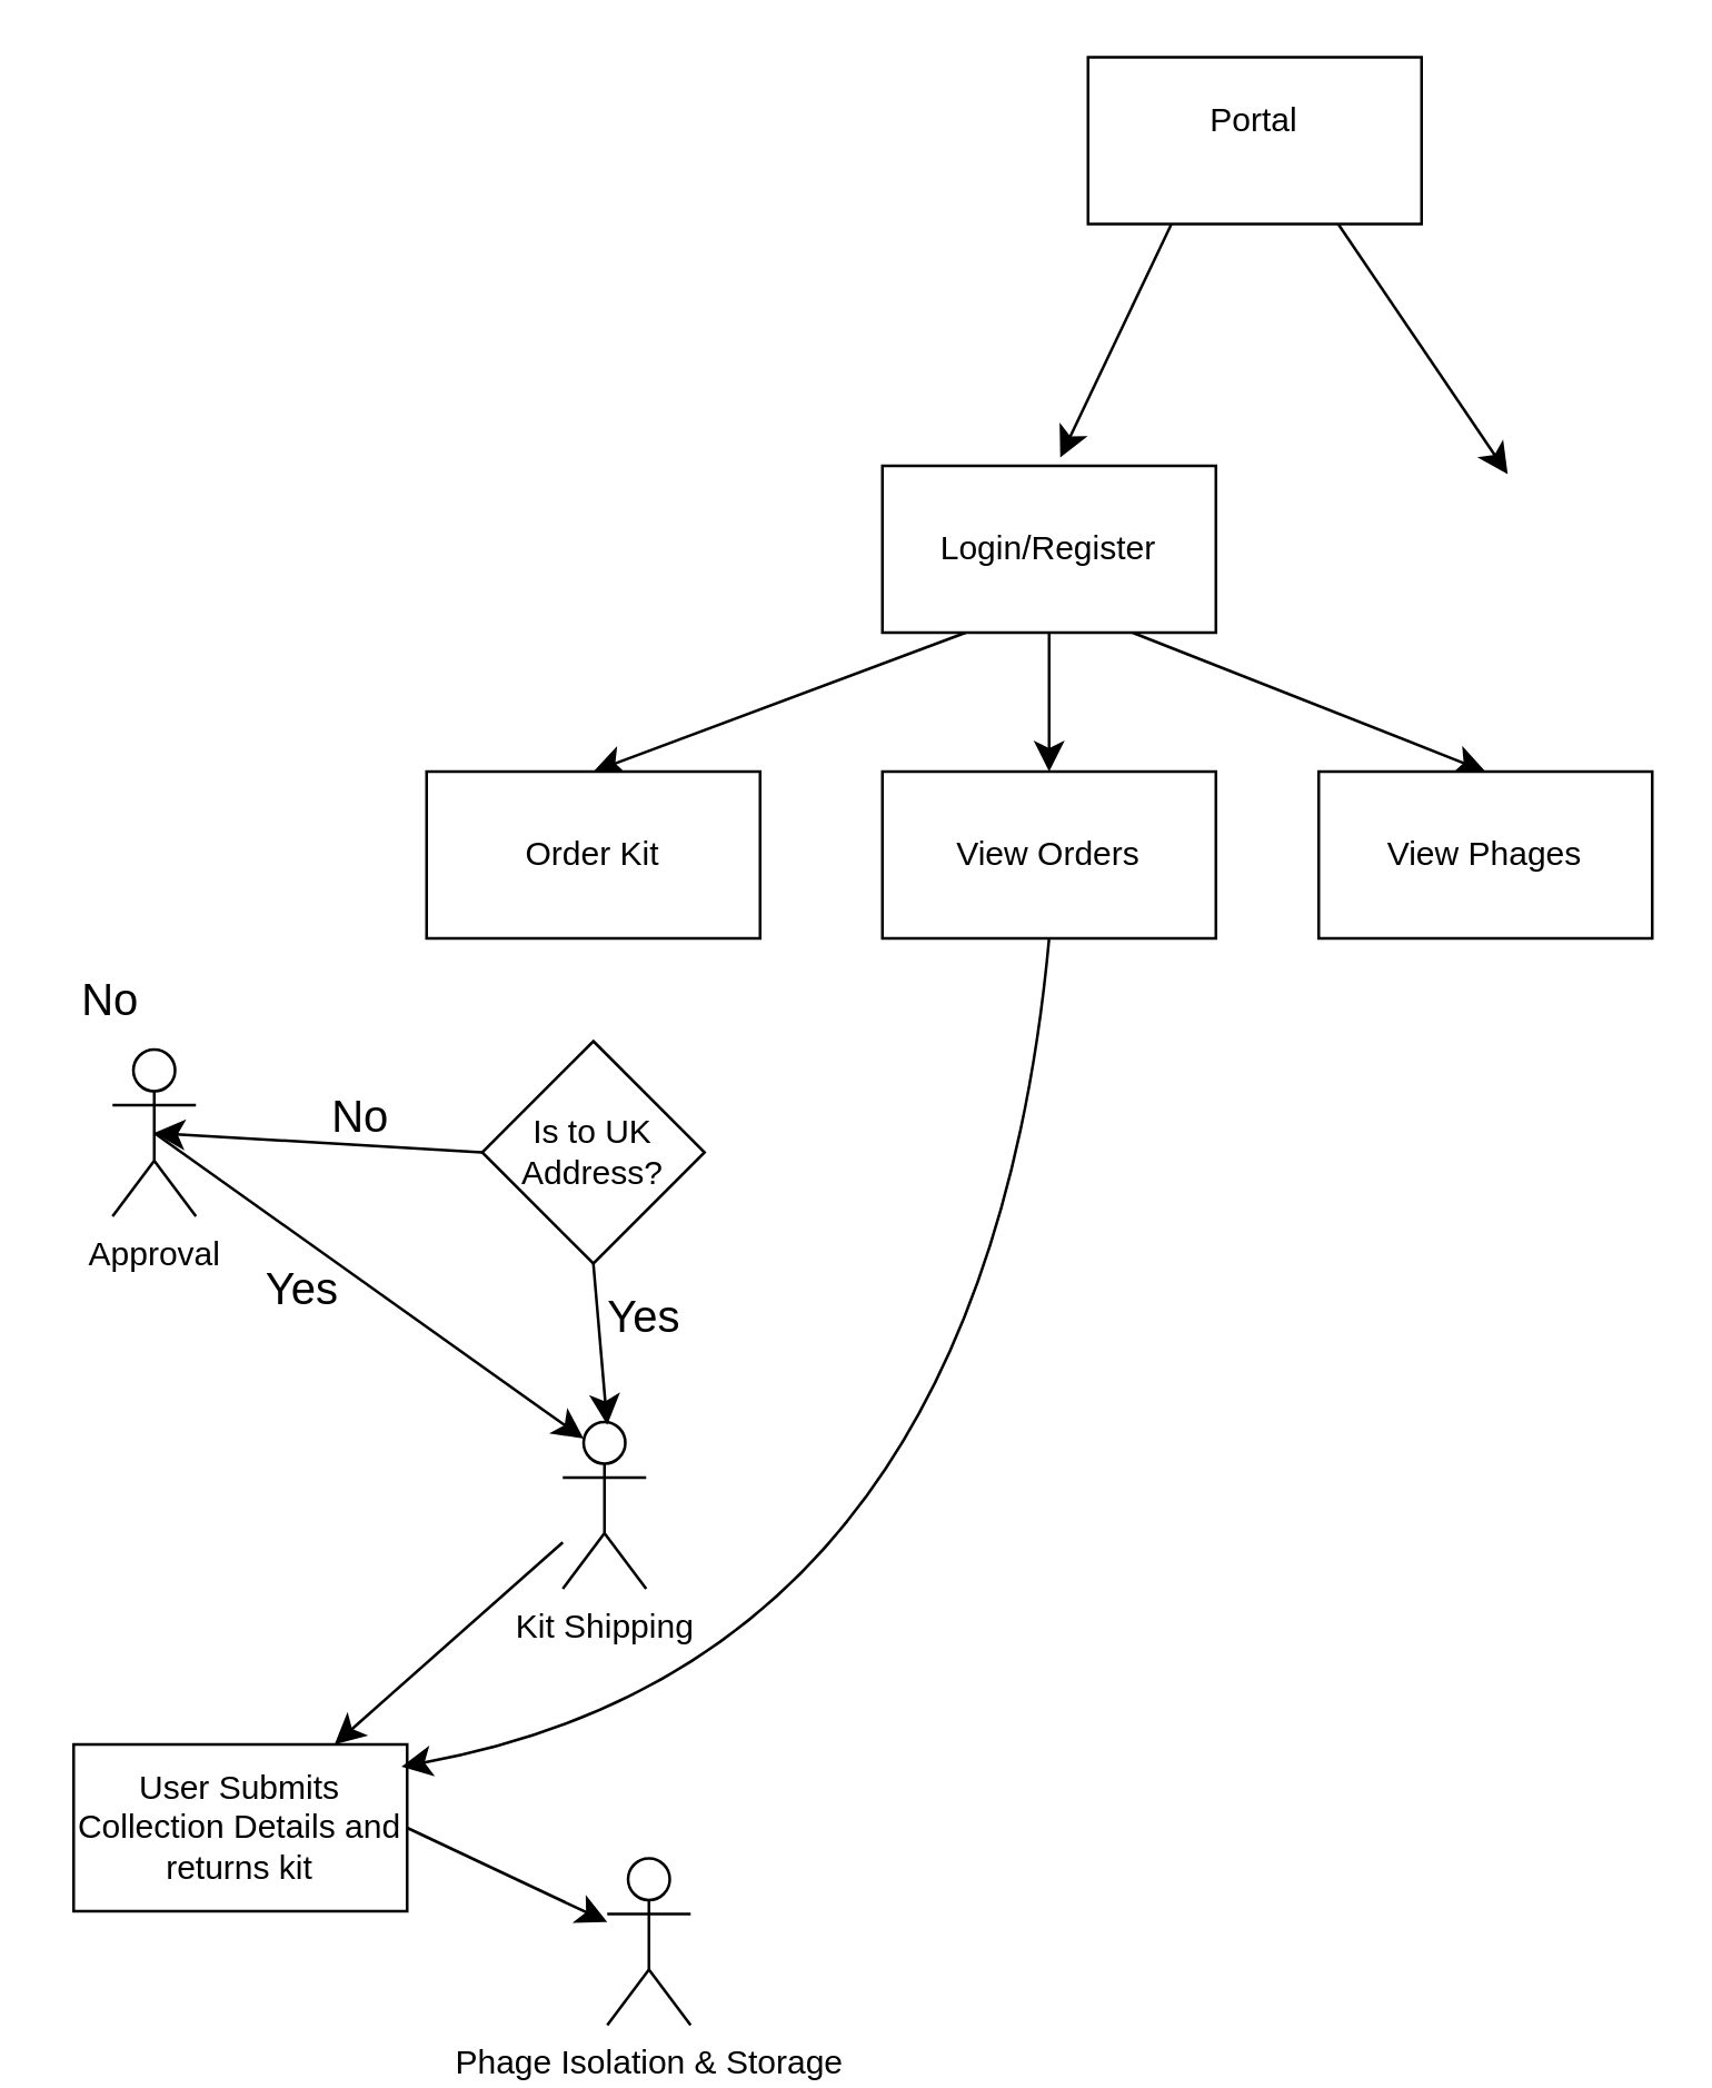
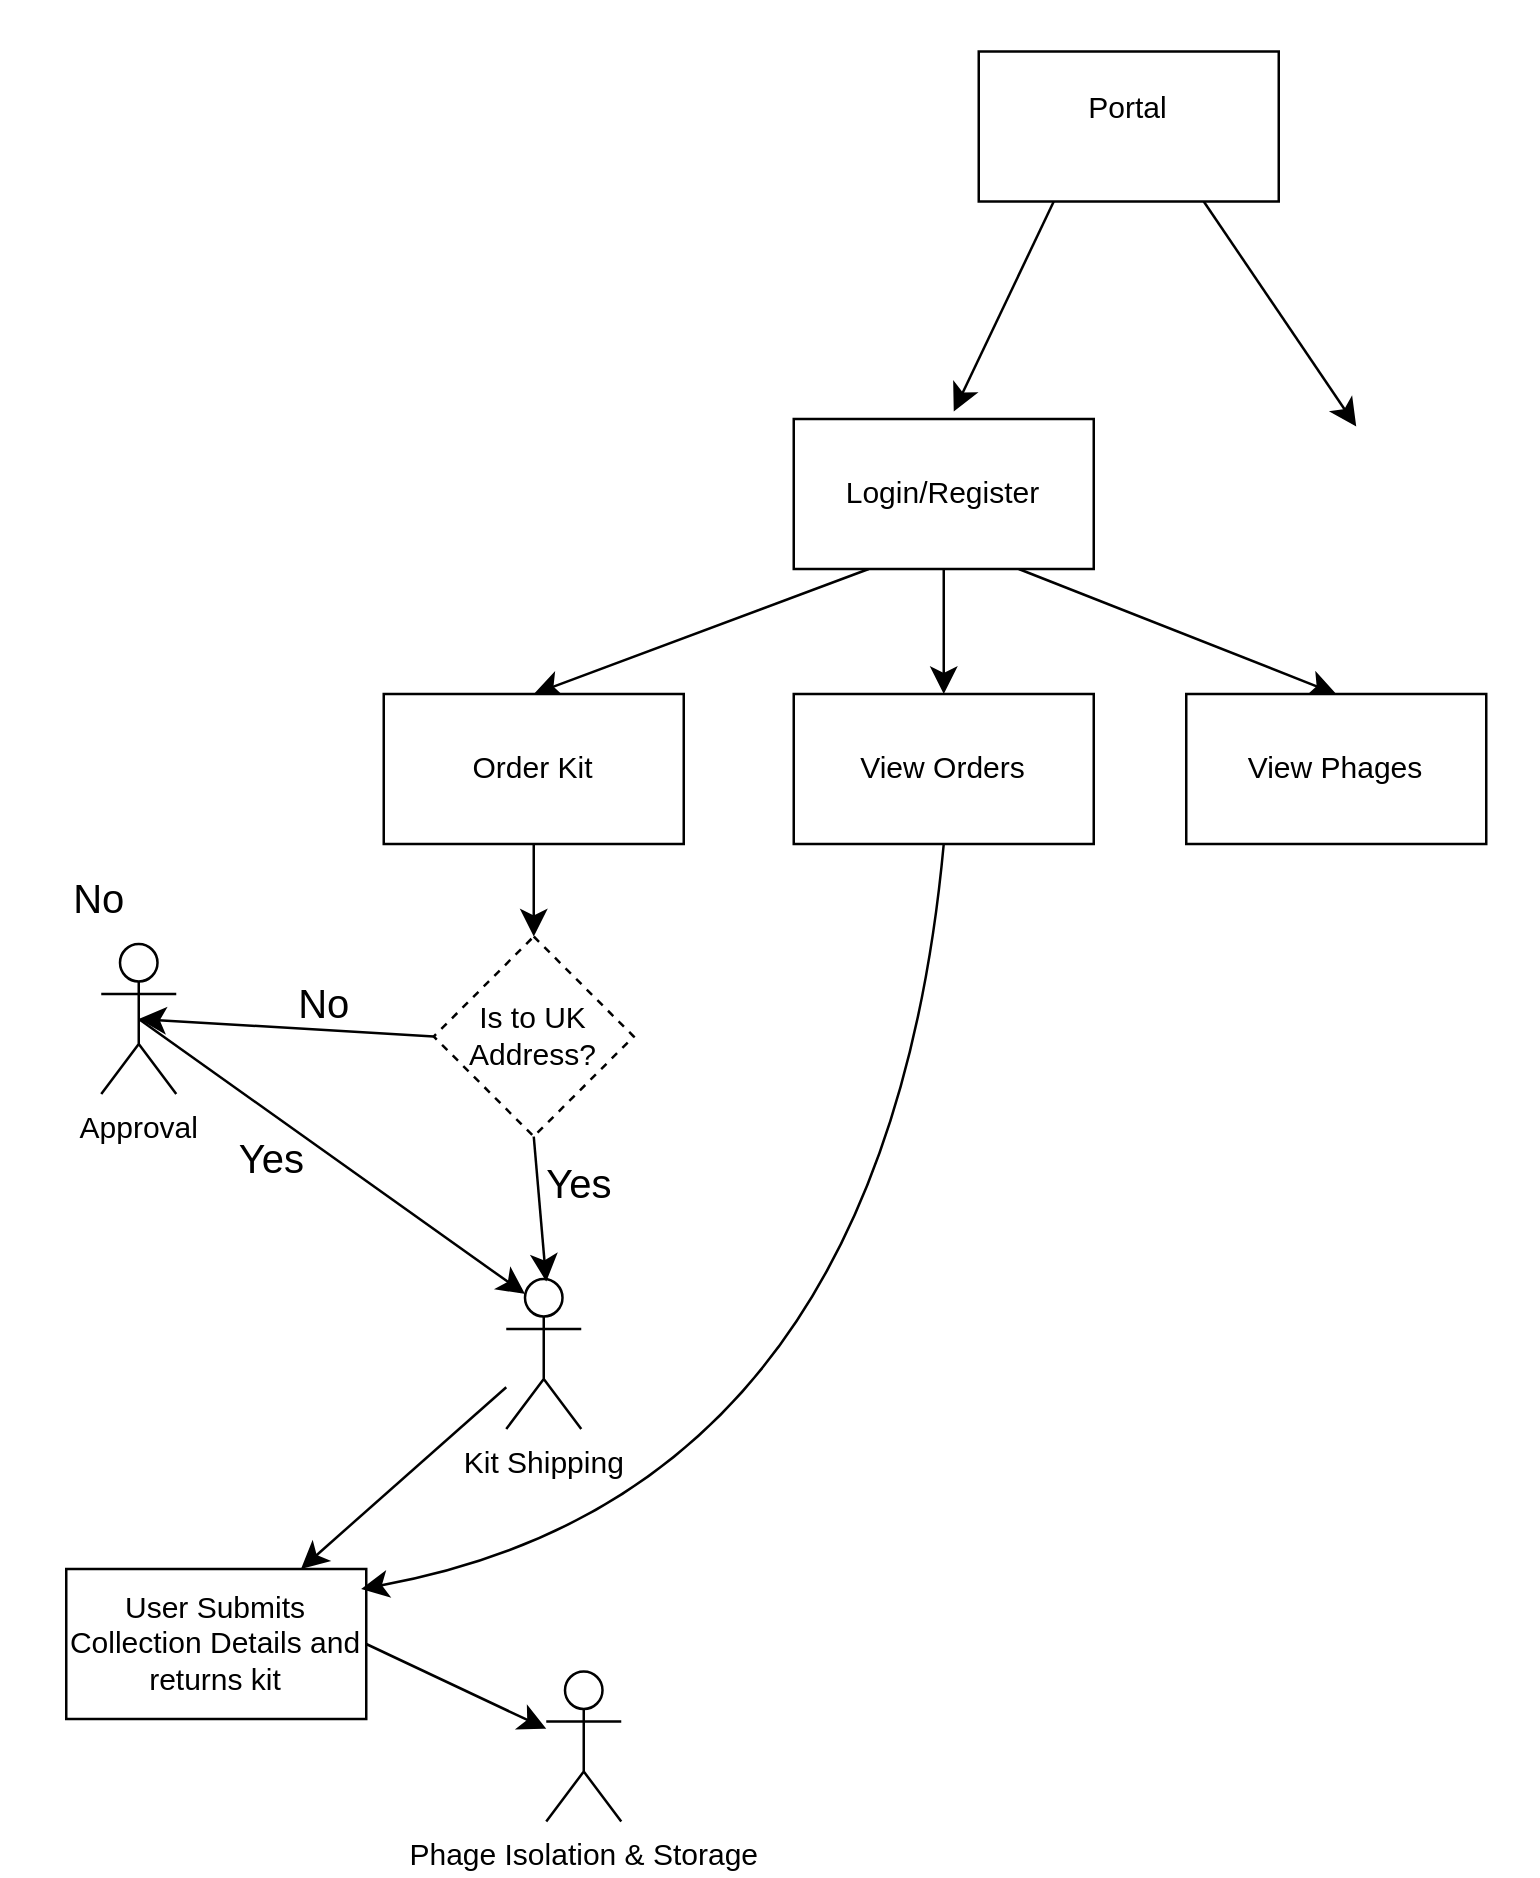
+ <mxCell id="9" style="edgeStyle=none;curved=1;rounded=0;orthogonalLoop=1;jettySize=auto;html=1;exitX=0.5;exitY=1;exitDx=0;exitDy=0;entryX=0.5;entryY=0;entryDx=0;entryDy=0;fontSize=12;startSize=8;endSize=8;" edge="1" parent="1" source="10" target="16"><mxGeometry relative="1" as="geometry" /></mxCell>
- <mxCell id="16" value="Is to UK Address?" style="rhombus;whiteSpace=wrap;html=1;" vertex="1" parent="1"><mxGeometry x="173" y="374" width="80" height="80" as="geometry" /></mxCell>
+ <mxCell id="16" value="Is to UK Address?" style="rhombus;whiteSpace=wrap;html=1;dashed=1;" vertex="1" parent="1"><mxGeometry x="173" y="374" width="80" height="80" as="geometry" /></mxCell>
